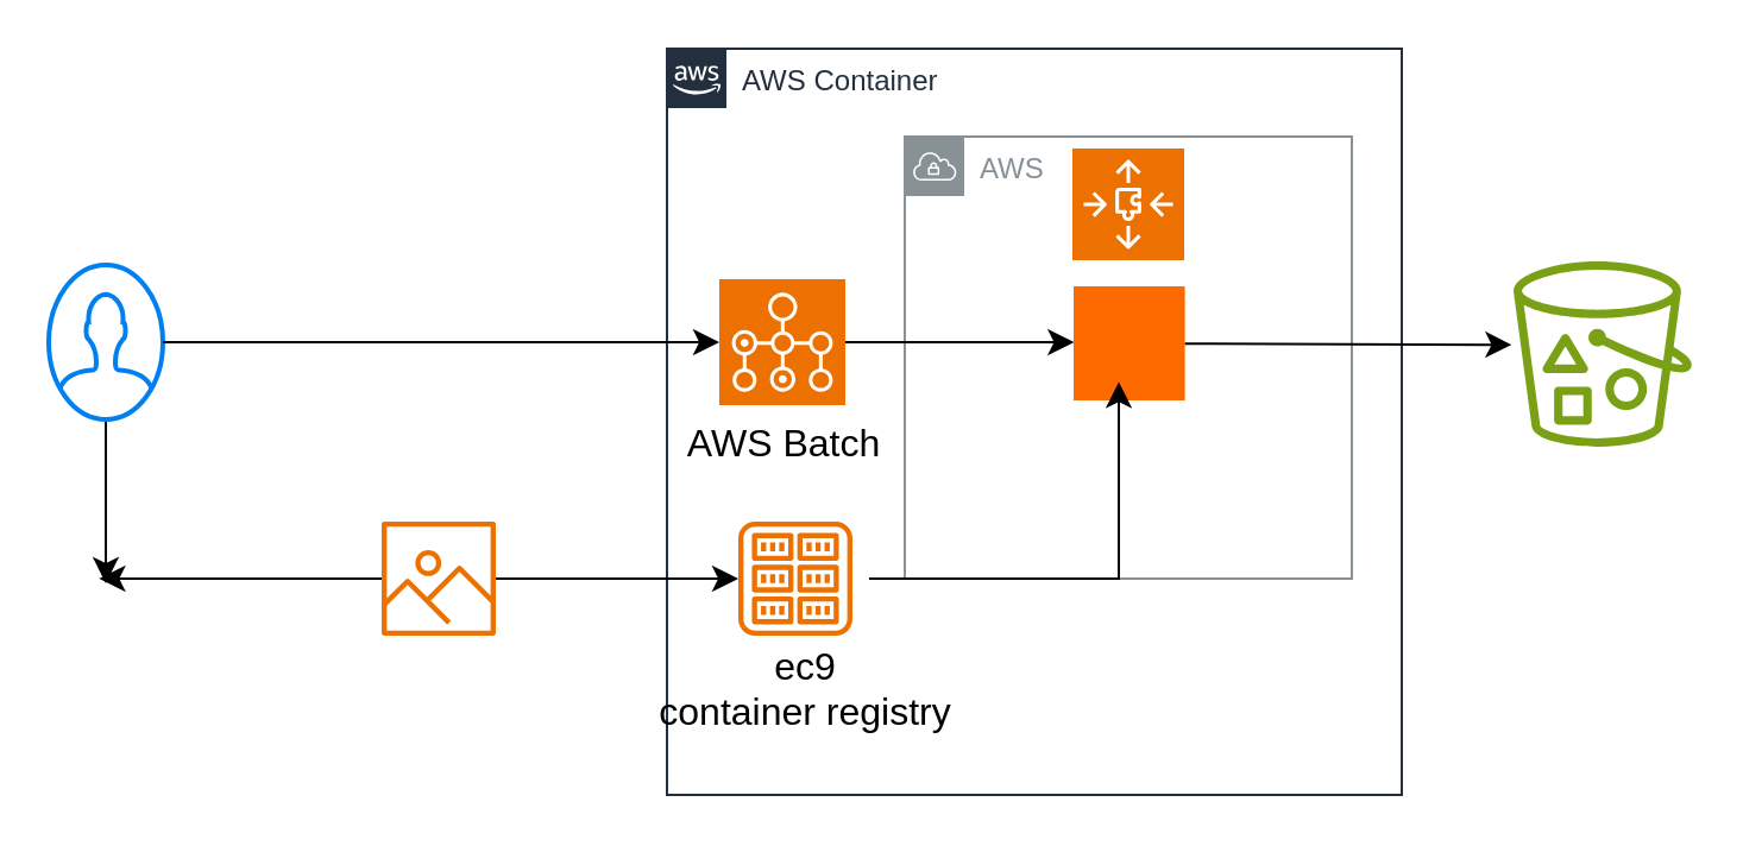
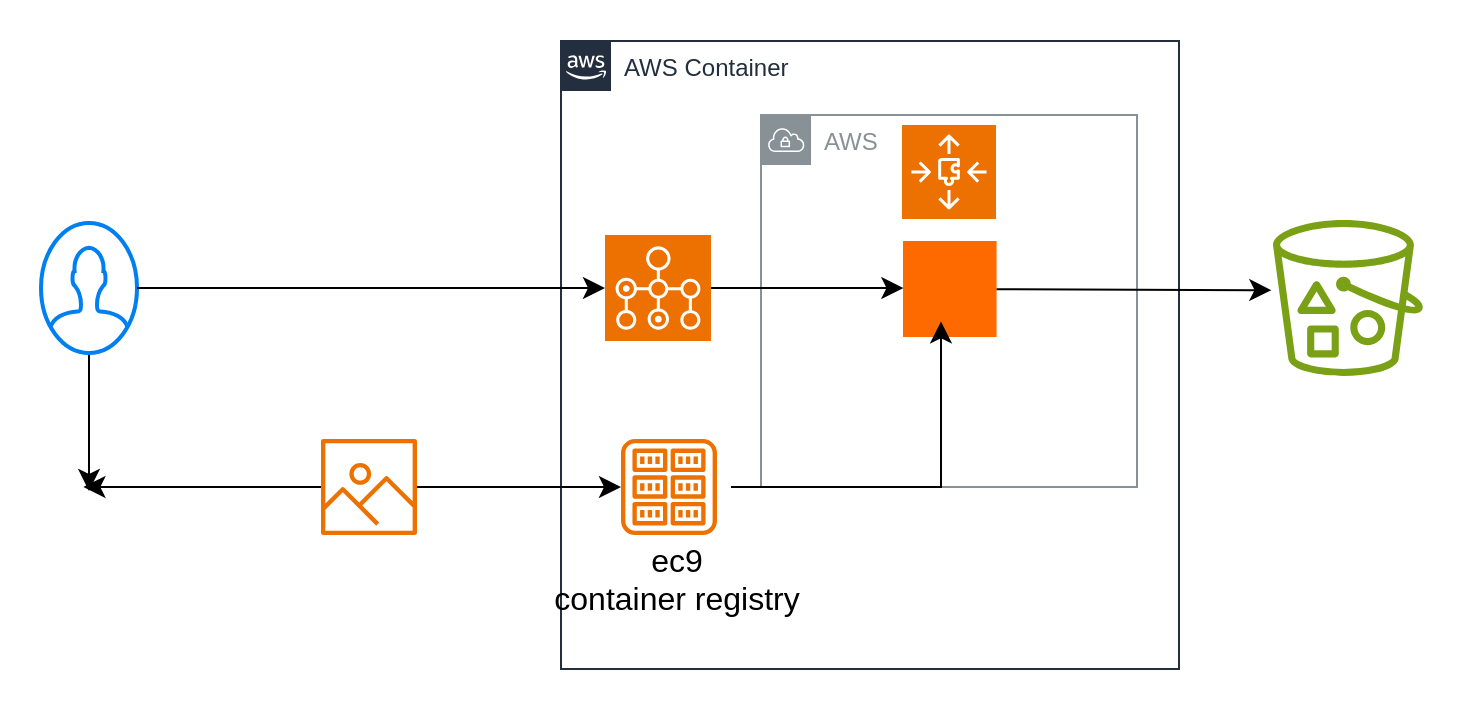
- <mxCell id="8" value="AWS Batch" style="text;html=1;align=center;verticalAlign=middle;resizable=0;points=[];autosize=1;strokeColor=none;fillColor=none;fontSize=16;" vertex="1" parent="4"><mxGeometry x="-1" y="150" width="99" height="31" as="geometry" /></mxCell>
